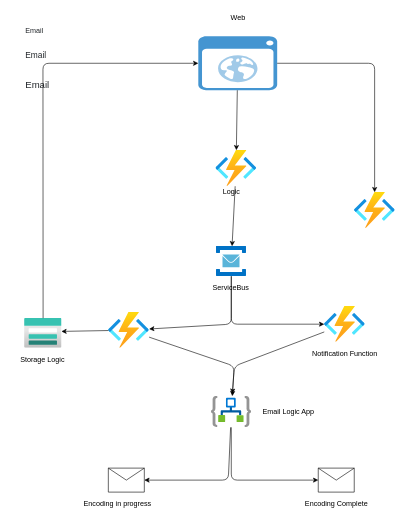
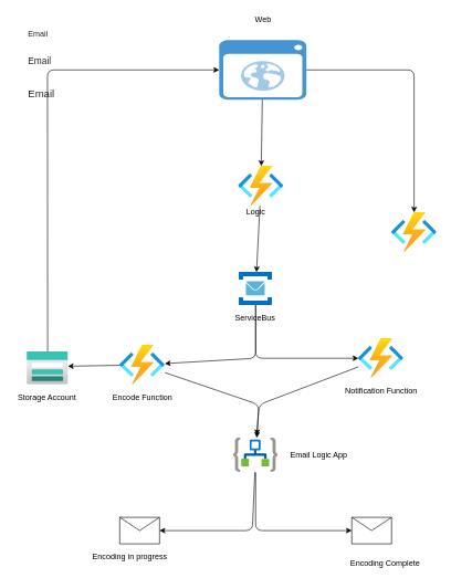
- <mxCell id="18" value="Storage Logic" style="text;html=1;align=center;verticalAlign=middle;resizable=0;points=[];autosize=1;" vertex="1" parent="1"><mxGeometry y="590" width="100" height="20" as="geometry" x="20" /></mxCell>
+ <mxCell id="18" value="Storage Account" style="text;html=1;align=center;verticalAlign=middle;resizable=0;points=[];autosize=1;" vertex="1" parent="1"><mxGeometry y="590" width="100" height="20" as="geometry" x="20" /></mxCell>
+ <mxCell id="17" value="Encode Function" style="text;html=1;align=center;verticalAlign=middle;resizable=0;points=[];autosize=1;" vertex="1" parent="1"><mxGeometry x="159" y="590" width="110" height="20" as="geometry" /></mxCell>
- <mxCell id="21" value="Encoding Complete&lt;br&gt;" style="text;html=1;align=center;verticalAlign=middle;resizable=0;points=[];autosize=1;" vertex="1" parent="1"><mxGeometry x="500" y="830" width="120" height="20" as="geometry" /></mxCell>
+ <mxCell id="21" value="Encoding Complete&lt;br&gt;" style="text;html=1;align=center;verticalAlign=middle;resizable=0;points=[];autosize=1;" vertex="1" parent="1"><mxGeometry x="520" y="840" width="120" height="20" as="geometry" /></mxCell>
